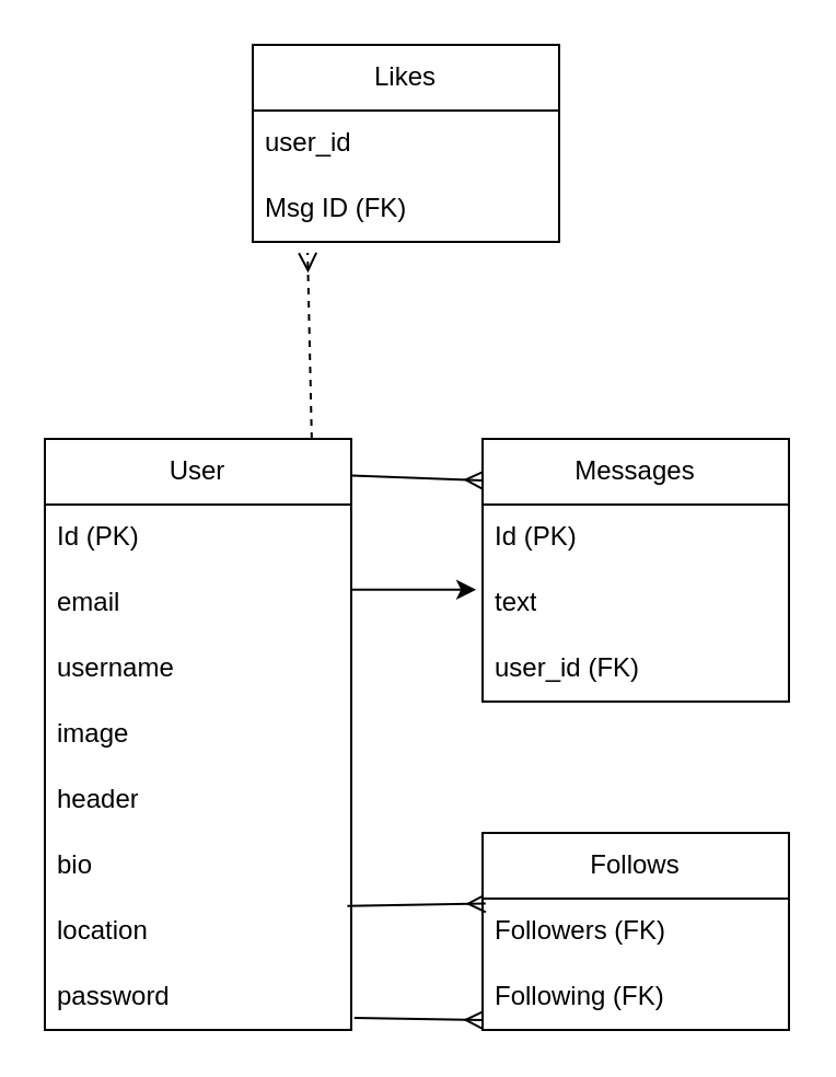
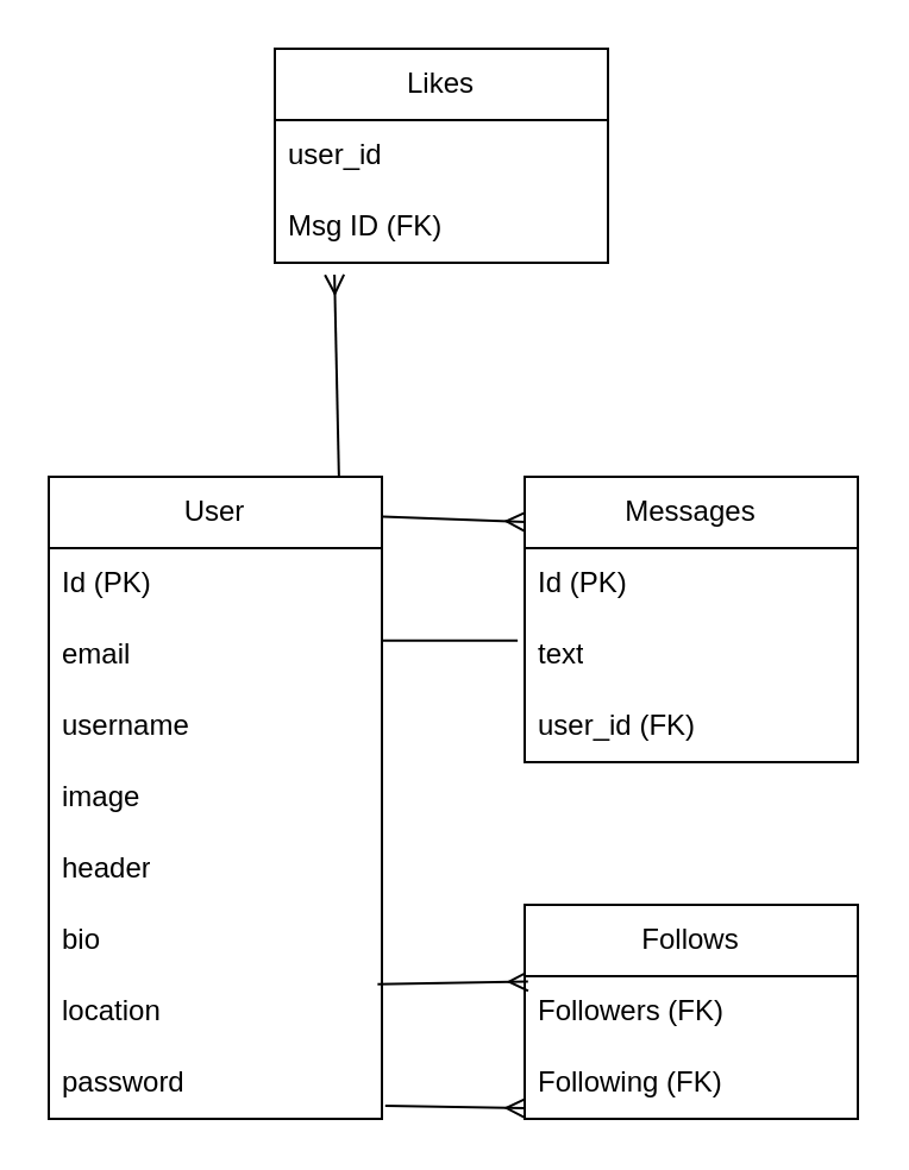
- <mxCell id="25" value="" style="endArrow=ERmany;html=1;rounded=0;exitX=0.871;exitY=0;exitDx=0;exitDy=0;exitPerimeter=0;endFill=0;entryX=0.179;entryY=1.167;entryDx=0;entryDy=0;entryPerimeter=0;dashed=1;" edge="1" parent="1" source="9" target="24"><mxGeometry width="50" height="50" relative="1" as="geometry"><mxPoint x="55" y="130" as="sourcePoint" /><mxPoint x="110" y="140" as="targetPoint" /></mxGeometry></mxCell>
+ <mxCell id="25" value="" style="endArrow=ERmany;html=1;rounded=0;exitX=0.871;exitY=0;exitDx=0;exitDy=0;exitPerimeter=0;endFill=0;entryX=0.179;entryY=1.167;entryDx=0;entryDy=0;entryPerimeter=0;" edge="1" parent="1" source="9" target="24"><mxGeometry width="50" height="50" relative="1" as="geometry"><mxPoint x="55" y="130" as="sourcePoint" /><mxPoint x="110" y="140" as="targetPoint" /></mxGeometry></mxCell>
- <mxCell id="21" value="" style="endArrow=classic;html=1;rounded=0;entryX=-0.021;entryY=0.297;entryDx=0;entryDy=0;entryPerimeter=0;exitX=1.002;exitY=0.297;exitDx=0;exitDy=0;exitPerimeter=0;" parent="1" source="11" target="7" edge="1"><mxGeometry width="50" height="50" relative="1" as="geometry"><mxPoint x="110" y="310" as="sourcePoint" /><mxPoint x="160" y="260" as="targetPoint" /></mxGeometry></mxCell>
+ <mxCell id="21" value="" style="endArrow=none;html=1;rounded=0;entryX=-0.021;entryY=0.297;entryDx=0;entryDy=0;entryPerimeter=0;exitX=1.002;exitY=0.297;exitDx=0;exitDy=0;exitPerimeter=0;" parent="1" source="11" target="7" edge="1"><mxGeometry width="50" height="50" relative="1" as="geometry"><mxPoint x="110" y="310" as="sourcePoint" /><mxPoint x="160" y="260" as="targetPoint" /></mxGeometry></mxCell>
